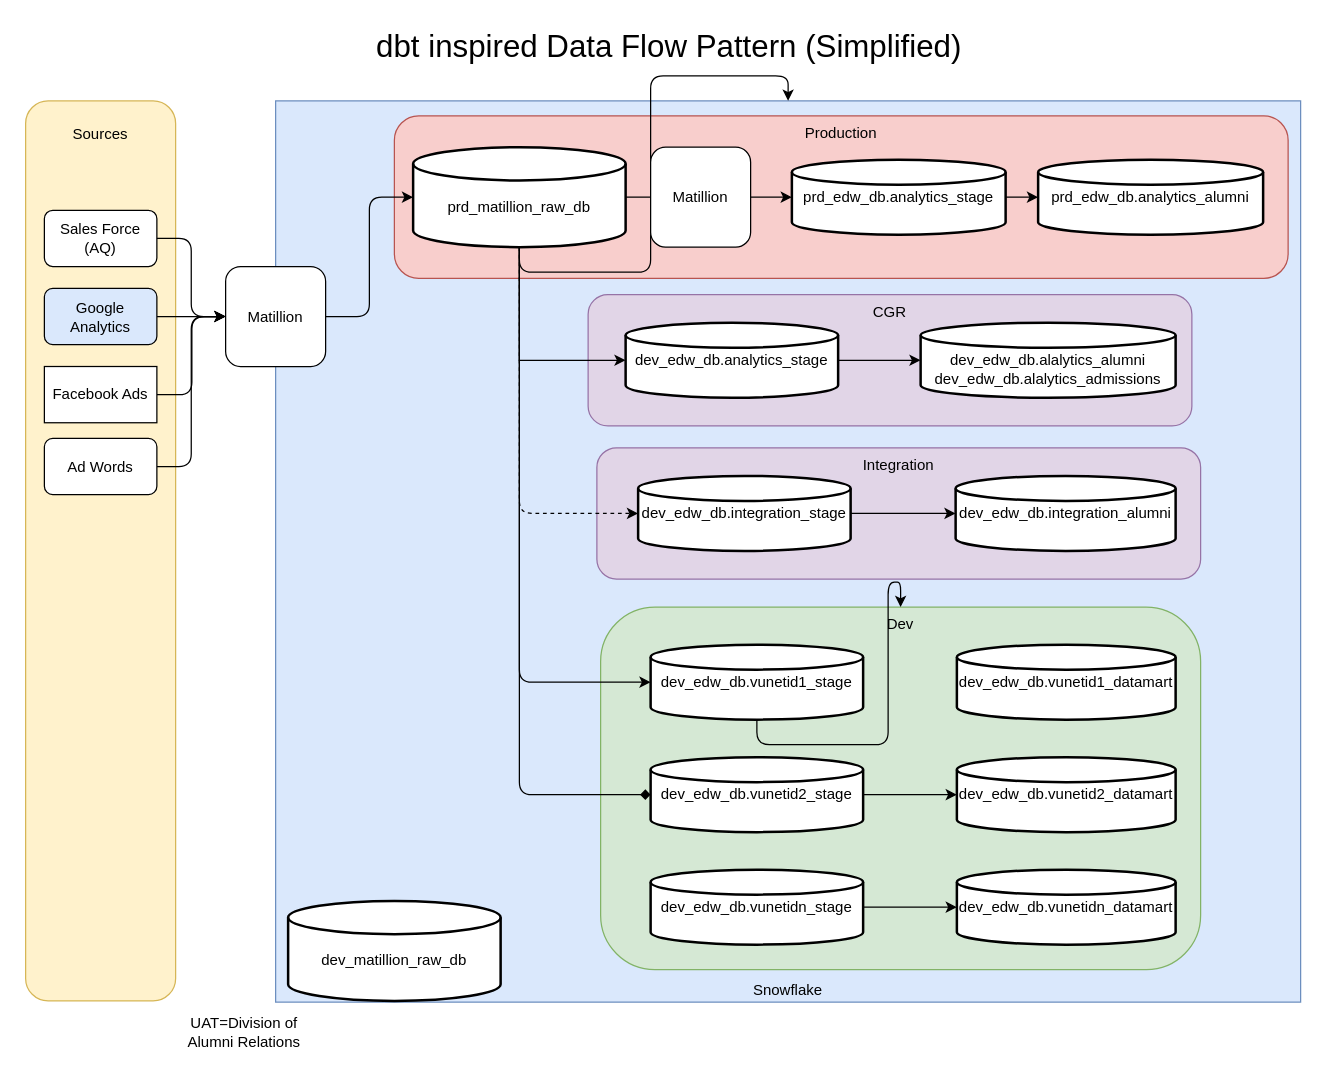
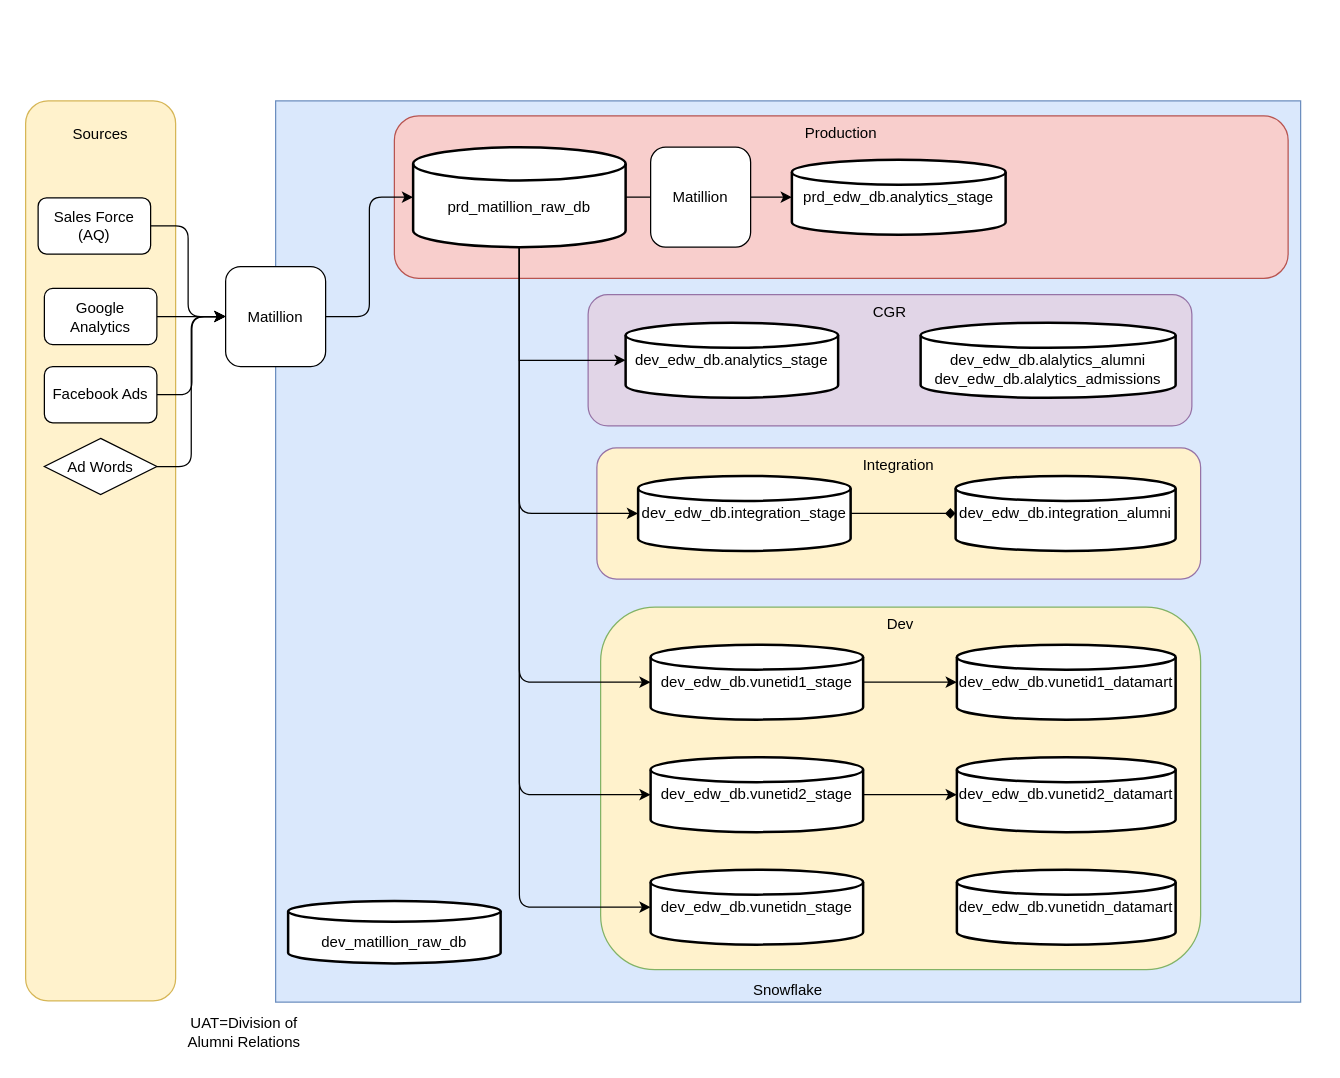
- <mxCell id="24" value="dbt inspired Data Flow Pattern (Simplified)" style="text;html=1;strokeColor=none;fillColor=none;align=center;verticalAlign=middle;whiteSpace=wrap;rounded=1;fontSize=25;" parent="1" vertex="1"><mxGeometry x="20" y="20" width="1030" height="30" as="geometry" /></mxCell>
- <mxCell id="9" style="edgeStyle=orthogonalEdgeStyle;rounded=1;orthogonalLoop=1;jettySize=auto;html=1;exitX=0.5;exitY=1;exitDx=0;exitDy=0;exitPerimeter=0;" parent="1" source="13" target="2" edge="1"><mxGeometry relative="1" as="geometry" /></mxCell>
+ <mxCell id="9" style="edgeStyle=orthogonalEdgeStyle;rounded=1;orthogonalLoop=1;jettySize=auto;html=1;entryX=0;entryY=0.5;entryDx=0;entryDy=0;entryPerimeter=0;exitX=0.5;exitY=1;exitDx=0;exitDy=0;exitPerimeter=0;" parent="1" source="13" target="26" edge="1"><mxGeometry relative="1" as="geometry" /></mxCell>
- <mxCell id="6" style="edgeStyle=orthogonalEdgeStyle;rounded=1;orthogonalLoop=1;jettySize=auto;html=1;entryX=0;entryY=0.5;entryDx=0;entryDy=0;entryPerimeter=0;" parent="1" source="7" target="14" edge="1"><mxGeometry relative="1" as="geometry" /></mxCell>
- <mxCell id="14" value="prd_edw_db.analytics_alumni" style="strokeWidth=2;html=1;shape=mxgraph.flowchart.database;whiteSpace=wrap;rounded=1;" parent="1" vertex="1"><mxGeometry x="830" y="127" width="180" height="60" as="geometry" /></mxCell>
- <mxCell id="37" value="Sales Force (AQ)" style="rounded=1;whiteSpace=wrap;html=1;fontSize=12;" parent="1" vertex="1"><mxGeometry x="35" y="167.5" width="90" height="45" as="geometry" /></mxCell>
+ <mxCell id="37" value="Sales Force (AQ)" style="rounded=1;whiteSpace=wrap;html=1;fontSize=12;" parent="1" vertex="1"><mxGeometry x="30" y="157.5" width="90" height="45" as="geometry" /></mxCell>
- <mxCell id="32" value="Google Analytics" style="rounded=1;whiteSpace=wrap;html=1;fontSize=12;fillColor=#dae8fc;" parent="1" vertex="1"><mxGeometry x="35" y="230" width="90" height="45" as="geometry" /></mxCell>
+ <mxCell id="32" value="Google Analytics" style="rounded=1;whiteSpace=wrap;html=1;fontSize=12;" parent="1" vertex="1"><mxGeometry x="35" y="230" width="90" height="45" as="geometry" /></mxCell>
- <mxCell id="46" style="rounded=1;orthogonalLoop=1;jettySize=auto;html=1;entryX=0;entryY=0.5;entryDx=0;entryDy=0;entryPerimeter=0;exitX=1;exitY=0.5;exitDx=0;exitDy=0;exitPerimeter=0;" edge="1" parent="1" source="43" target="44"><mxGeometry relative="1" as="geometry"><mxPoint x="680" y="292" as="sourcePoint" /><mxPoint x="736" y="291.81" as="targetPoint" /></mxGeometry></mxCell>
- <mxCell id="34" value="Facebook Ads" style="whiteSpace=wrap;html=1;fontSize=12;rounded=0;" parent="1" vertex="1"><mxGeometry x="35" y="292.5" width="90" height="45" as="geometry" /></mxCell>
+ <mxCell id="34" value="Facebook Ads" style="rounded=1;whiteSpace=wrap;html=1;fontSize=12;" parent="1" vertex="1"><mxGeometry x="35" y="292.5" width="90" height="45" as="geometry" /></mxCell>
- <mxCell id="30" value="Ad Words" style="rounded=1;whiteSpace=wrap;html=1;fontSize=12;" parent="1" vertex="1"><mxGeometry x="35" y="350" width="90" height="45" as="geometry" /></mxCell>
+ <mxCell id="30" value="Ad Words" style="rhombus;whiteSpace=wrap;html=1;fontSize=12;" parent="1" vertex="1"><mxGeometry x="35" y="350" width="90" height="45" as="geometry" /></mxCell>
- <mxCell id="8" style="edgeStyle=orthogonalEdgeStyle;rounded=1;orthogonalLoop=1;jettySize=auto;html=1;entryX=0;entryY=0.5;entryDx=0;entryDy=0;entryPerimeter=0;exitX=0.5;exitY=1;exitDx=0;exitDy=0;exitPerimeter=0;dashed=1;" parent="1" source="13" target="16" edge="1"><mxGeometry relative="1" as="geometry" /></mxCell>
+ <mxCell id="8" style="edgeStyle=orthogonalEdgeStyle;rounded=1;orthogonalLoop=1;jettySize=auto;html=1;entryX=0;entryY=0.5;entryDx=0;entryDy=0;entryPerimeter=0;exitX=0.5;exitY=1;exitDx=0;exitDy=0;exitPerimeter=0;" parent="1" source="13" target="16" edge="1"><mxGeometry relative="1" as="geometry" /></mxCell>
- <mxCell id="4" value="Integration" style="rounded=1;whiteSpace=wrap;html=1;align=center;verticalAlign=top;fillColor=#e1d5e7;strokeColor=#9673a6;" parent="1" vertex="1"><mxGeometry x="477" y="357.5" width="483" height="105" as="geometry" /></mxCell>
+ <mxCell id="4" value="Integration" style="rounded=1;whiteSpace=wrap;html=1;align=center;verticalAlign=top;fillColor=#fff2cc;strokeColor=#9673a6;" parent="1" vertex="1"><mxGeometry x="477" y="357.5" width="483" height="105" as="geometry" /></mxCell>
- <mxCell id="15" style="edgeStyle=orthogonalEdgeStyle;rounded=1;orthogonalLoop=1;jettySize=auto;html=1;entryX=0;entryY=0.5;entryDx=0;entryDy=0;entryPerimeter=0;" parent="1" source="16" target="17" edge="1"><mxGeometry relative="1" as="geometry" /></mxCell>
+ <mxCell id="15" style="edgeStyle=orthogonalEdgeStyle;rounded=1;orthogonalLoop=1;jettySize=auto;html=1;entryX=0;entryY=0.5;entryDx=0;entryDy=0;entryPerimeter=0;endArrow=diamond;" parent="1" source="16" target="17" edge="1"><mxGeometry relative="1" as="geometry" /></mxCell>
- <mxCell id="18" style="edgeStyle=orthogonalEdgeStyle;rounded=1;orthogonalLoop=1;jettySize=auto;html=1;" parent="1" source="19" target="5" edge="1"><mxGeometry relative="1" as="geometry" /></mxCell>
+ <mxCell id="18" style="edgeStyle=orthogonalEdgeStyle;rounded=1;orthogonalLoop=1;jettySize=auto;html=1;entryX=0;entryY=0.5;entryDx=0;entryDy=0;entryPerimeter=0;" parent="1" source="19" target="20" edge="1"><mxGeometry relative="1" as="geometry" /></mxCell>
- <mxCell id="5" value="Dev" style="rounded=1;whiteSpace=wrap;html=1;align=center;verticalAlign=top;fillColor=#d5e8d4;strokeColor=#82b366;" parent="1" vertex="1"><mxGeometry x="480" y="485" width="480" height="290" as="geometry" /></mxCell>
+ <mxCell id="5" value="Dev" style="rounded=1;whiteSpace=wrap;html=1;align=center;verticalAlign=top;fillColor=#fff2cc;strokeColor=#82b366;" parent="1" vertex="1"><mxGeometry x="480" y="485" width="480" height="290" as="geometry" /></mxCell>
- <mxCell id="11" style="rounded=1;orthogonalLoop=1;jettySize=auto;html=1;entryX=0;entryY=0.5;entryDx=0;entryDy=0;entryPerimeter=0;fontSize=12;edgeStyle=orthogonalEdgeStyle;endArrow=diamond;" parent="1" source="13" target="22" edge="1"><mxGeometry relative="1" as="geometry"><Array as="points"><mxPoint x="415" y="635" /></Array></mxGeometry></mxCell>
+ <mxCell id="11" style="rounded=1;orthogonalLoop=1;jettySize=auto;html=1;entryX=0;entryY=0.5;entryDx=0;entryDy=0;entryPerimeter=0;fontSize=12;edgeStyle=orthogonalEdgeStyle;" parent="1" source="13" target="22" edge="1"><mxGeometry relative="1" as="geometry"><Array as="points"><mxPoint x="415" y="635" /></Array></mxGeometry></mxCell>
- <mxCell id="25" style="edgeStyle=orthogonalEdgeStyle;rounded=1;orthogonalLoop=1;jettySize=auto;html=1;" parent="1" source="26" target="27" edge="1"><mxGeometry relative="1" as="geometry" /></mxCell>
- <mxCell id="38" value="&lt;br&gt;dev_matillion_raw_db" style="strokeWidth=2;html=1;shape=mxgraph.flowchart.database;whiteSpace=wrap;rounded=1;" parent="1" vertex="1"><mxGeometry x="230" y="720" width="170" height="80" as="geometry" /></mxCell>
+ <mxCell id="38" value="&lt;br&gt;dev_matillion_raw_db" style="strokeWidth=2;html=1;shape=mxgraph.flowchart.database;whiteSpace=wrap;rounded=1;" parent="1" vertex="1"><mxGeometry x="230" y="720" width="170" height="50" as="geometry" /></mxCell>
